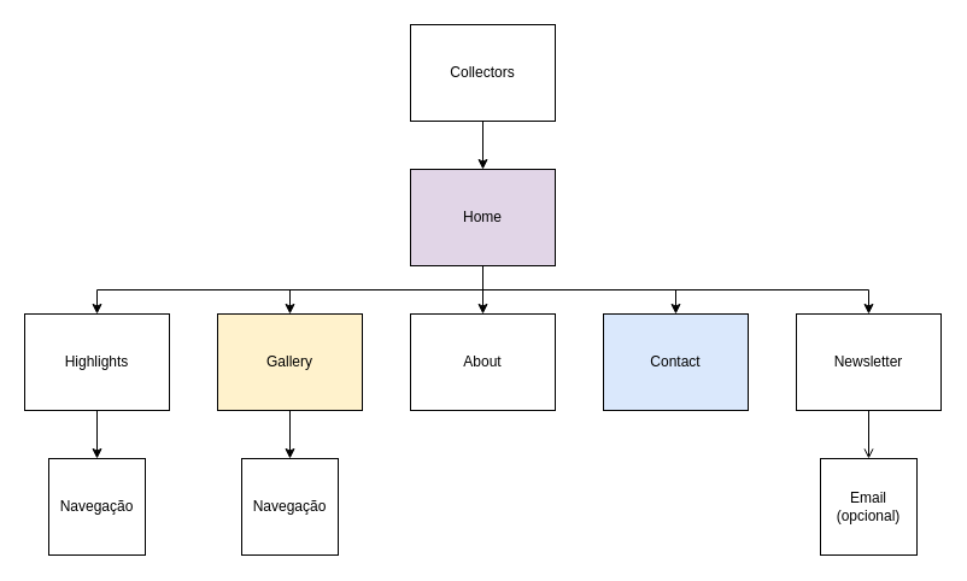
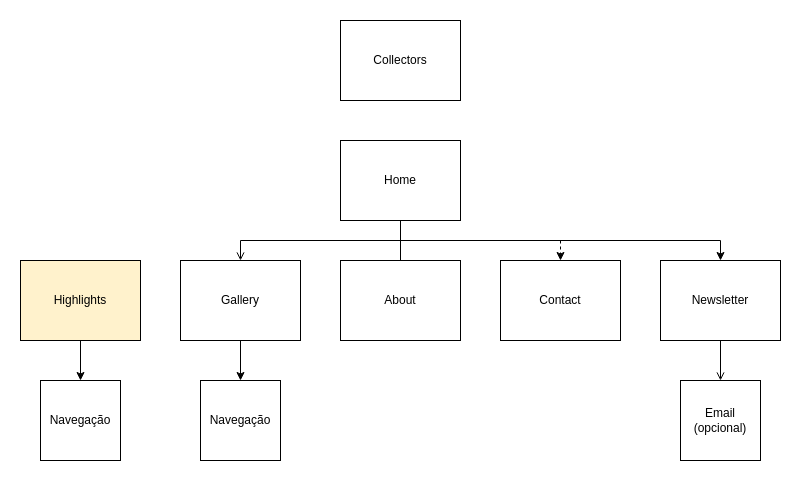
- <mxCell id="2" style="edgeStyle=orthogonalEdgeStyle;rounded=0;orthogonalLoop=1;jettySize=auto;html=1;entryX=0.5;entryY=0;entryDx=0;entryDy=0;" edge="1" parent="1" source="3" target="9"><mxGeometry relative="1" as="geometry" /></mxCell>
- <mxCell id="9" value="Home" style="rounded=0;whiteSpace=wrap;html=1;fillColor=#e1d5e7;" vertex="1" parent="1"><mxGeometry x="340" y="140" width="120" height="80" as="geometry" /></mxCell>
+ <mxCell id="9" value="Home" style="rounded=0;whiteSpace=wrap;html=1;" vertex="1" parent="1"><mxGeometry x="340" y="140" width="120" height="80" as="geometry" /></mxCell>
- <mxCell id="6" style="edgeStyle=orthogonalEdgeStyle;rounded=0;orthogonalLoop=1;jettySize=auto;html=1;entryX=0.5;entryY=0;entryDx=0;entryDy=0;exitX=0.5;exitY=1;exitDx=0;exitDy=0;" edge="1" parent="1" source="9" target="11"><mxGeometry relative="1" as="geometry" /></mxCell>
- <mxCell id="7" style="edgeStyle=orthogonalEdgeStyle;rounded=0;orthogonalLoop=1;jettySize=auto;html=1;entryX=0.5;entryY=0;entryDx=0;entryDy=0;exitX=0.5;exitY=1;exitDx=0;exitDy=0;" edge="1" parent="1" source="9" target="15"><mxGeometry relative="1" as="geometry" /></mxCell>
+ <mxCell id="7" style="edgeStyle=orthogonalEdgeStyle;rounded=0;orthogonalLoop=1;jettySize=auto;html=1;entryX=0.5;entryY=0;entryDx=0;entryDy=0;exitX=0.5;exitY=1;exitDx=0;exitDy=0;dashed=1;" edge="1" parent="1" source="9" target="15"><mxGeometry relative="1" as="geometry" /></mxCell>
- <mxCell id="5" style="edgeStyle=orthogonalEdgeStyle;rounded=0;orthogonalLoop=1;jettySize=auto;html=1;entryX=0.5;entryY=0;entryDx=0;entryDy=0;exitX=0.5;exitY=1;exitDx=0;exitDy=0;" edge="1" parent="1" source="9" target="13"><mxGeometry relative="1" as="geometry" /></mxCell>
+ <mxCell id="5" style="edgeStyle=orthogonalEdgeStyle;rounded=0;orthogonalLoop=1;jettySize=auto;html=1;entryX=0.5;entryY=0;entryDx=0;entryDy=0;exitX=0.5;exitY=1;exitDx=0;exitDy=0;endArrow=open;" edge="1" parent="1" source="9" target="13"><mxGeometry relative="1" as="geometry" /></mxCell>
- <mxCell id="4" style="edgeStyle=orthogonalEdgeStyle;rounded=0;orthogonalLoop=1;jettySize=auto;html=1;entryX=0.5;entryY=0;entryDx=0;entryDy=0;" edge="1" parent="1" source="9" target="14"><mxGeometry relative="1" as="geometry" /></mxCell>
+ <mxCell id="4" style="edgeStyle=orthogonalEdgeStyle;rounded=0;orthogonalLoop=1;jettySize=auto;html=1;entryX=0.5;entryY=0;entryDx=0;entryDy=0;endArrow=none;" edge="1" parent="1" source="9" target="14"><mxGeometry relative="1" as="geometry" /></mxCell>
- <mxCell id="11" value="Highlights" style="rounded=0;whiteSpace=wrap;html=1;" vertex="1" parent="1"><mxGeometry x="20" y="260" width="120" height="80" as="geometry" /></mxCell>
+ <mxCell id="11" value="Highlights" style="rounded=0;whiteSpace=wrap;html=1;fillColor=#fff2cc;" vertex="1" parent="1"><mxGeometry x="20" y="260" width="120" height="80" as="geometry" /></mxCell>
- <mxCell id="13" value="Gallery" style="rounded=0;whiteSpace=wrap;html=1;fillColor=#fff2cc;" vertex="1" parent="1"><mxGeometry x="180" y="260" width="120" height="80" as="geometry" /></mxCell>
+ <mxCell id="13" value="Gallery" style="rounded=0;whiteSpace=wrap;html=1;" vertex="1" parent="1"><mxGeometry x="180" y="260" width="120" height="80" as="geometry" /></mxCell>
- <mxCell id="15" value="Contact" style="rounded=0;whiteSpace=wrap;html=1;fillColor=#dae8fc;" vertex="1" parent="1"><mxGeometry x="500" y="260" width="120" height="80" as="geometry" /></mxCell>
+ <mxCell id="15" value="Contact" style="rounded=0;whiteSpace=wrap;html=1;" vertex="1" parent="1"><mxGeometry x="500" y="260" width="120" height="80" as="geometry" /></mxCell>
